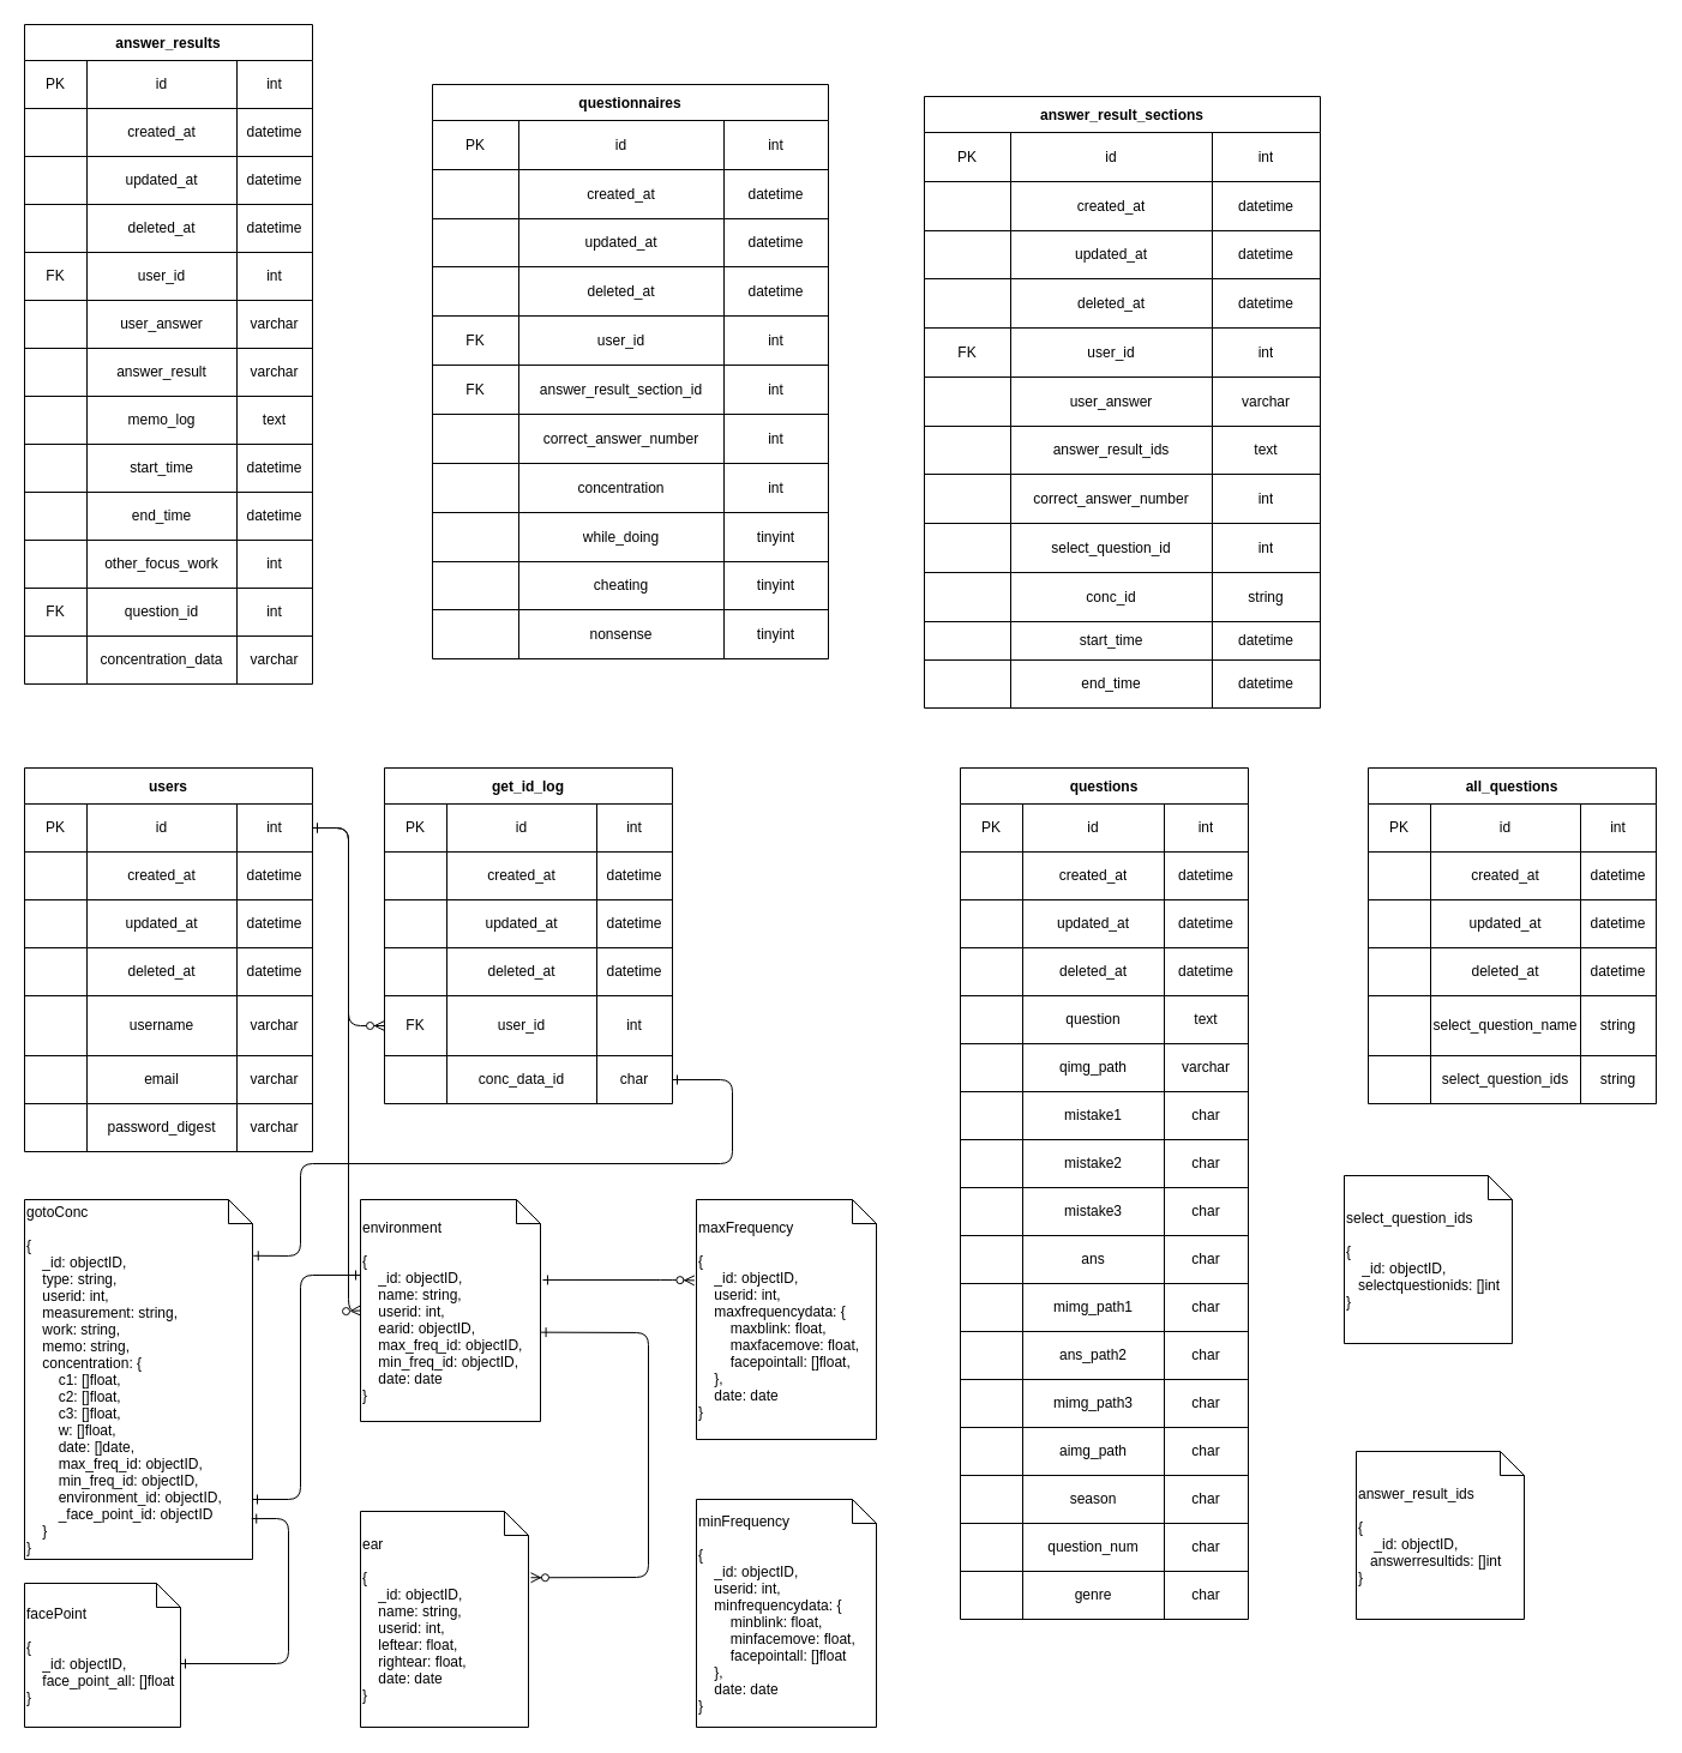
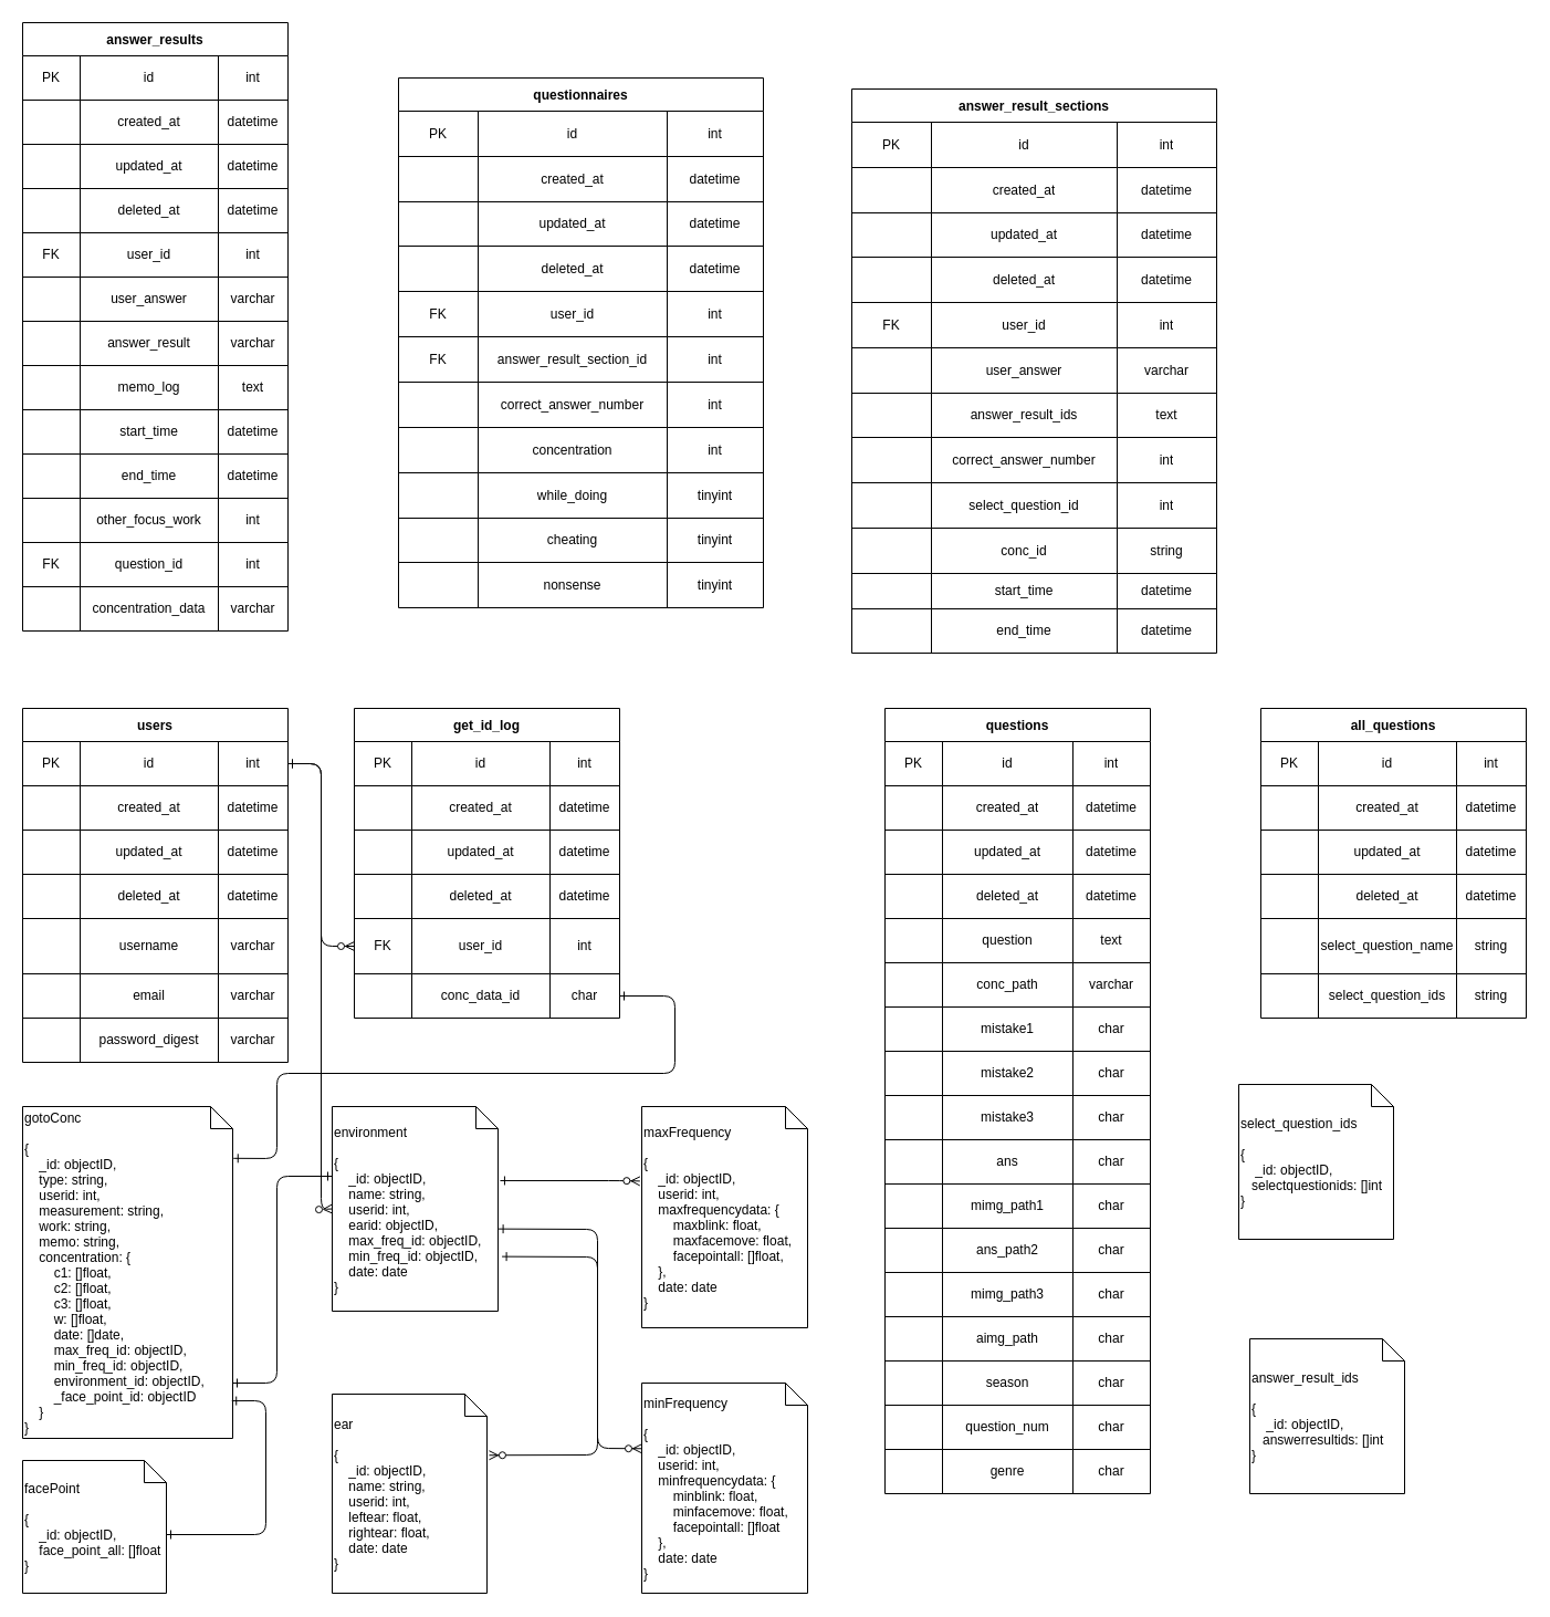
- <mxCell id="146" value="qimg_path" style="shape=partialRectangle;whiteSpace=wrap;connectable=0;fillColor=none;top=0;left=0;bottom=0;right=0;overflow=hidden;" parent="144" vertex="1"><mxGeometry x="52" width="118" height="40" as="geometry" /></mxCell>
+ <mxCell id="146" value="conc_path" style="shape=partialRectangle;whiteSpace=wrap;connectable=0;fillColor=none;top=0;left=0;bottom=0;right=0;overflow=hidden;" parent="144" vertex="1"><mxGeometry x="52" width="118" height="40" as="geometry" /></mxCell>
+ <mxCell id="69" style="edgeStyle=none;html=1;entryX=0;entryY=0.312;entryDx=0;entryDy=0;entryPerimeter=0;startArrow=ERone;startFill=0;endArrow=ERzeroToMany;endFill=1;exitX=1.024;exitY=0.733;exitDx=0;exitDy=0;exitPerimeter=0;" parent="1" source="61" target="59" edge="1"><mxGeometry relative="1" as="geometry"><mxPoint x="462" y="1136" as="sourcePoint" /><mxPoint x="607.25" y="1077.4" as="targetPoint" /><Array as="points"><mxPoint x="540" y="1136" /><mxPoint x="540" y="1309" /></Array></mxGeometry></mxCell>
